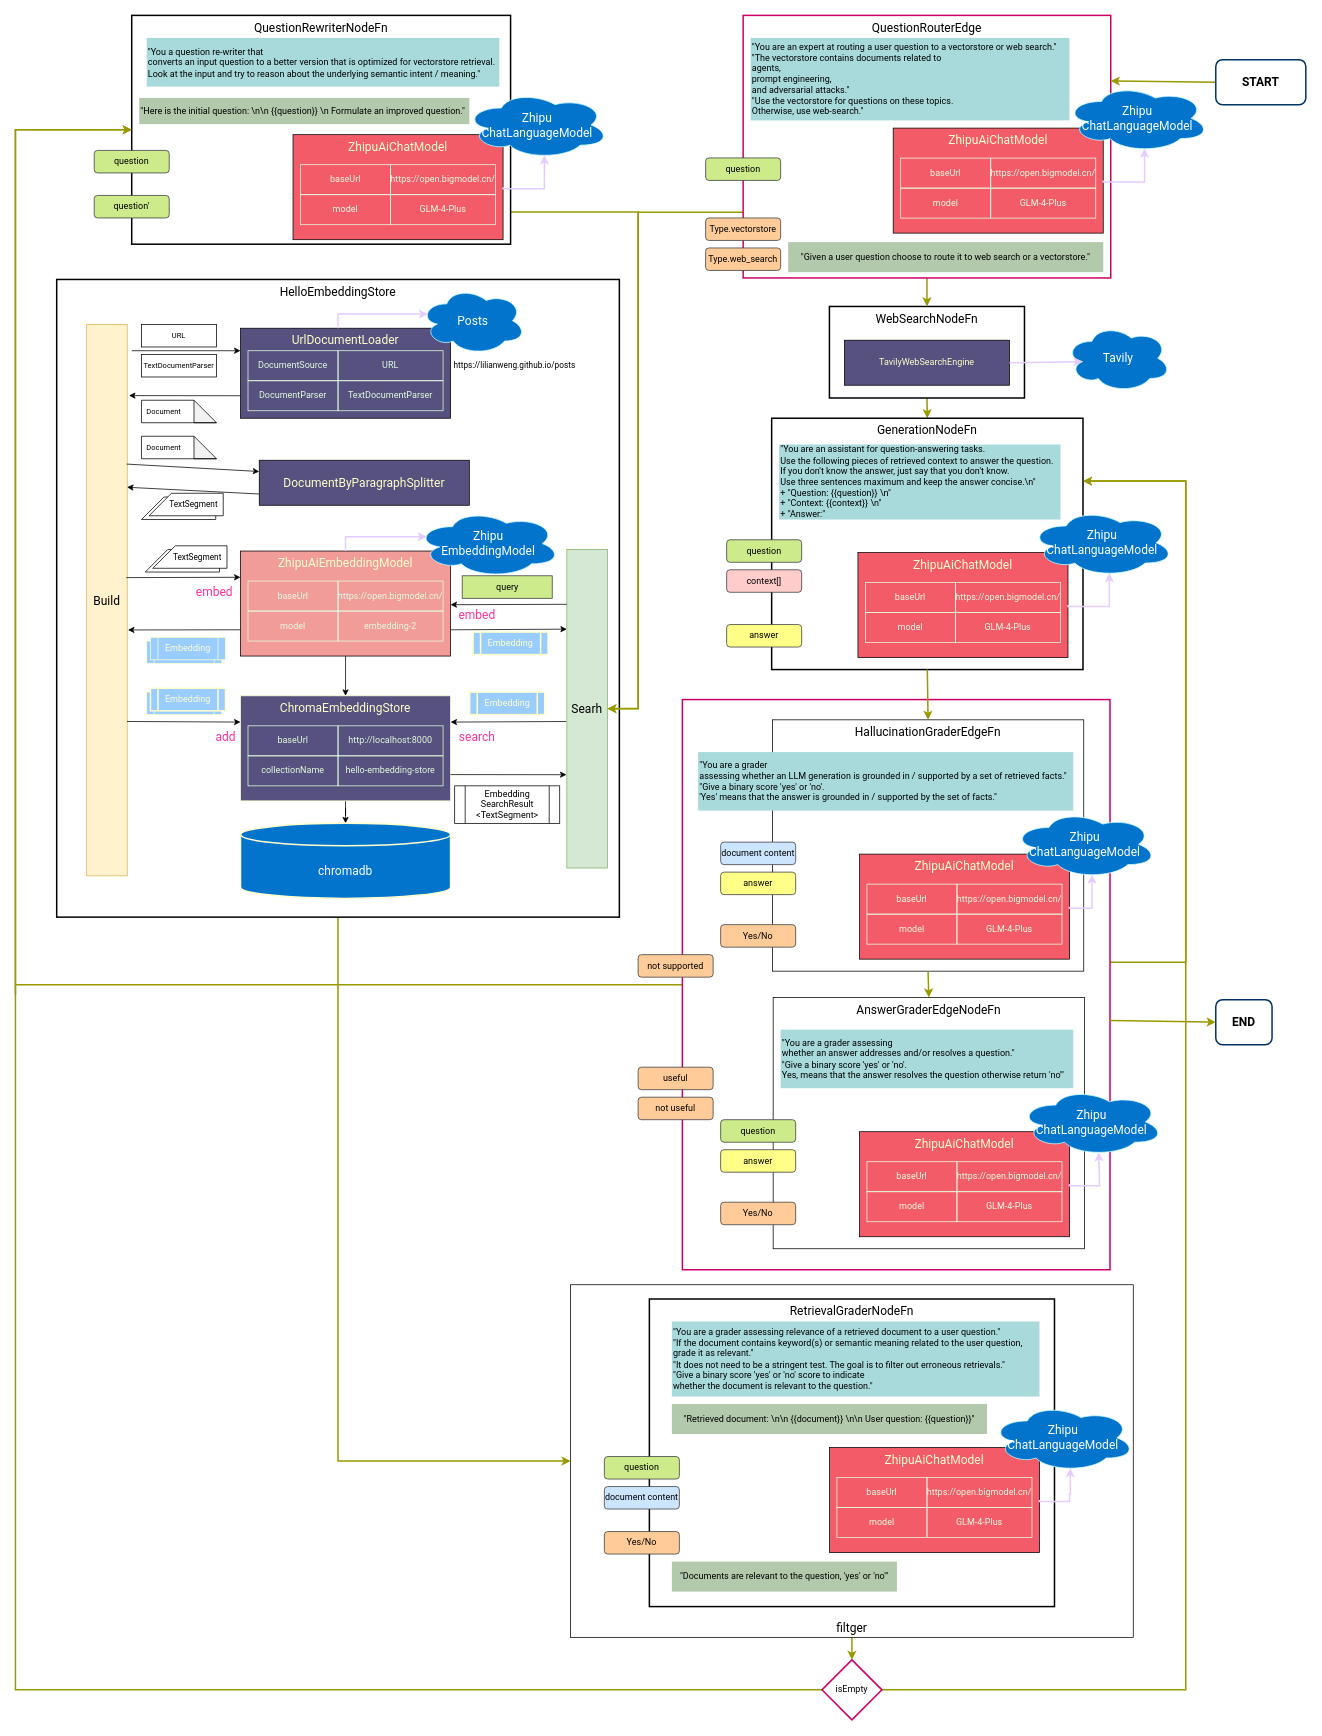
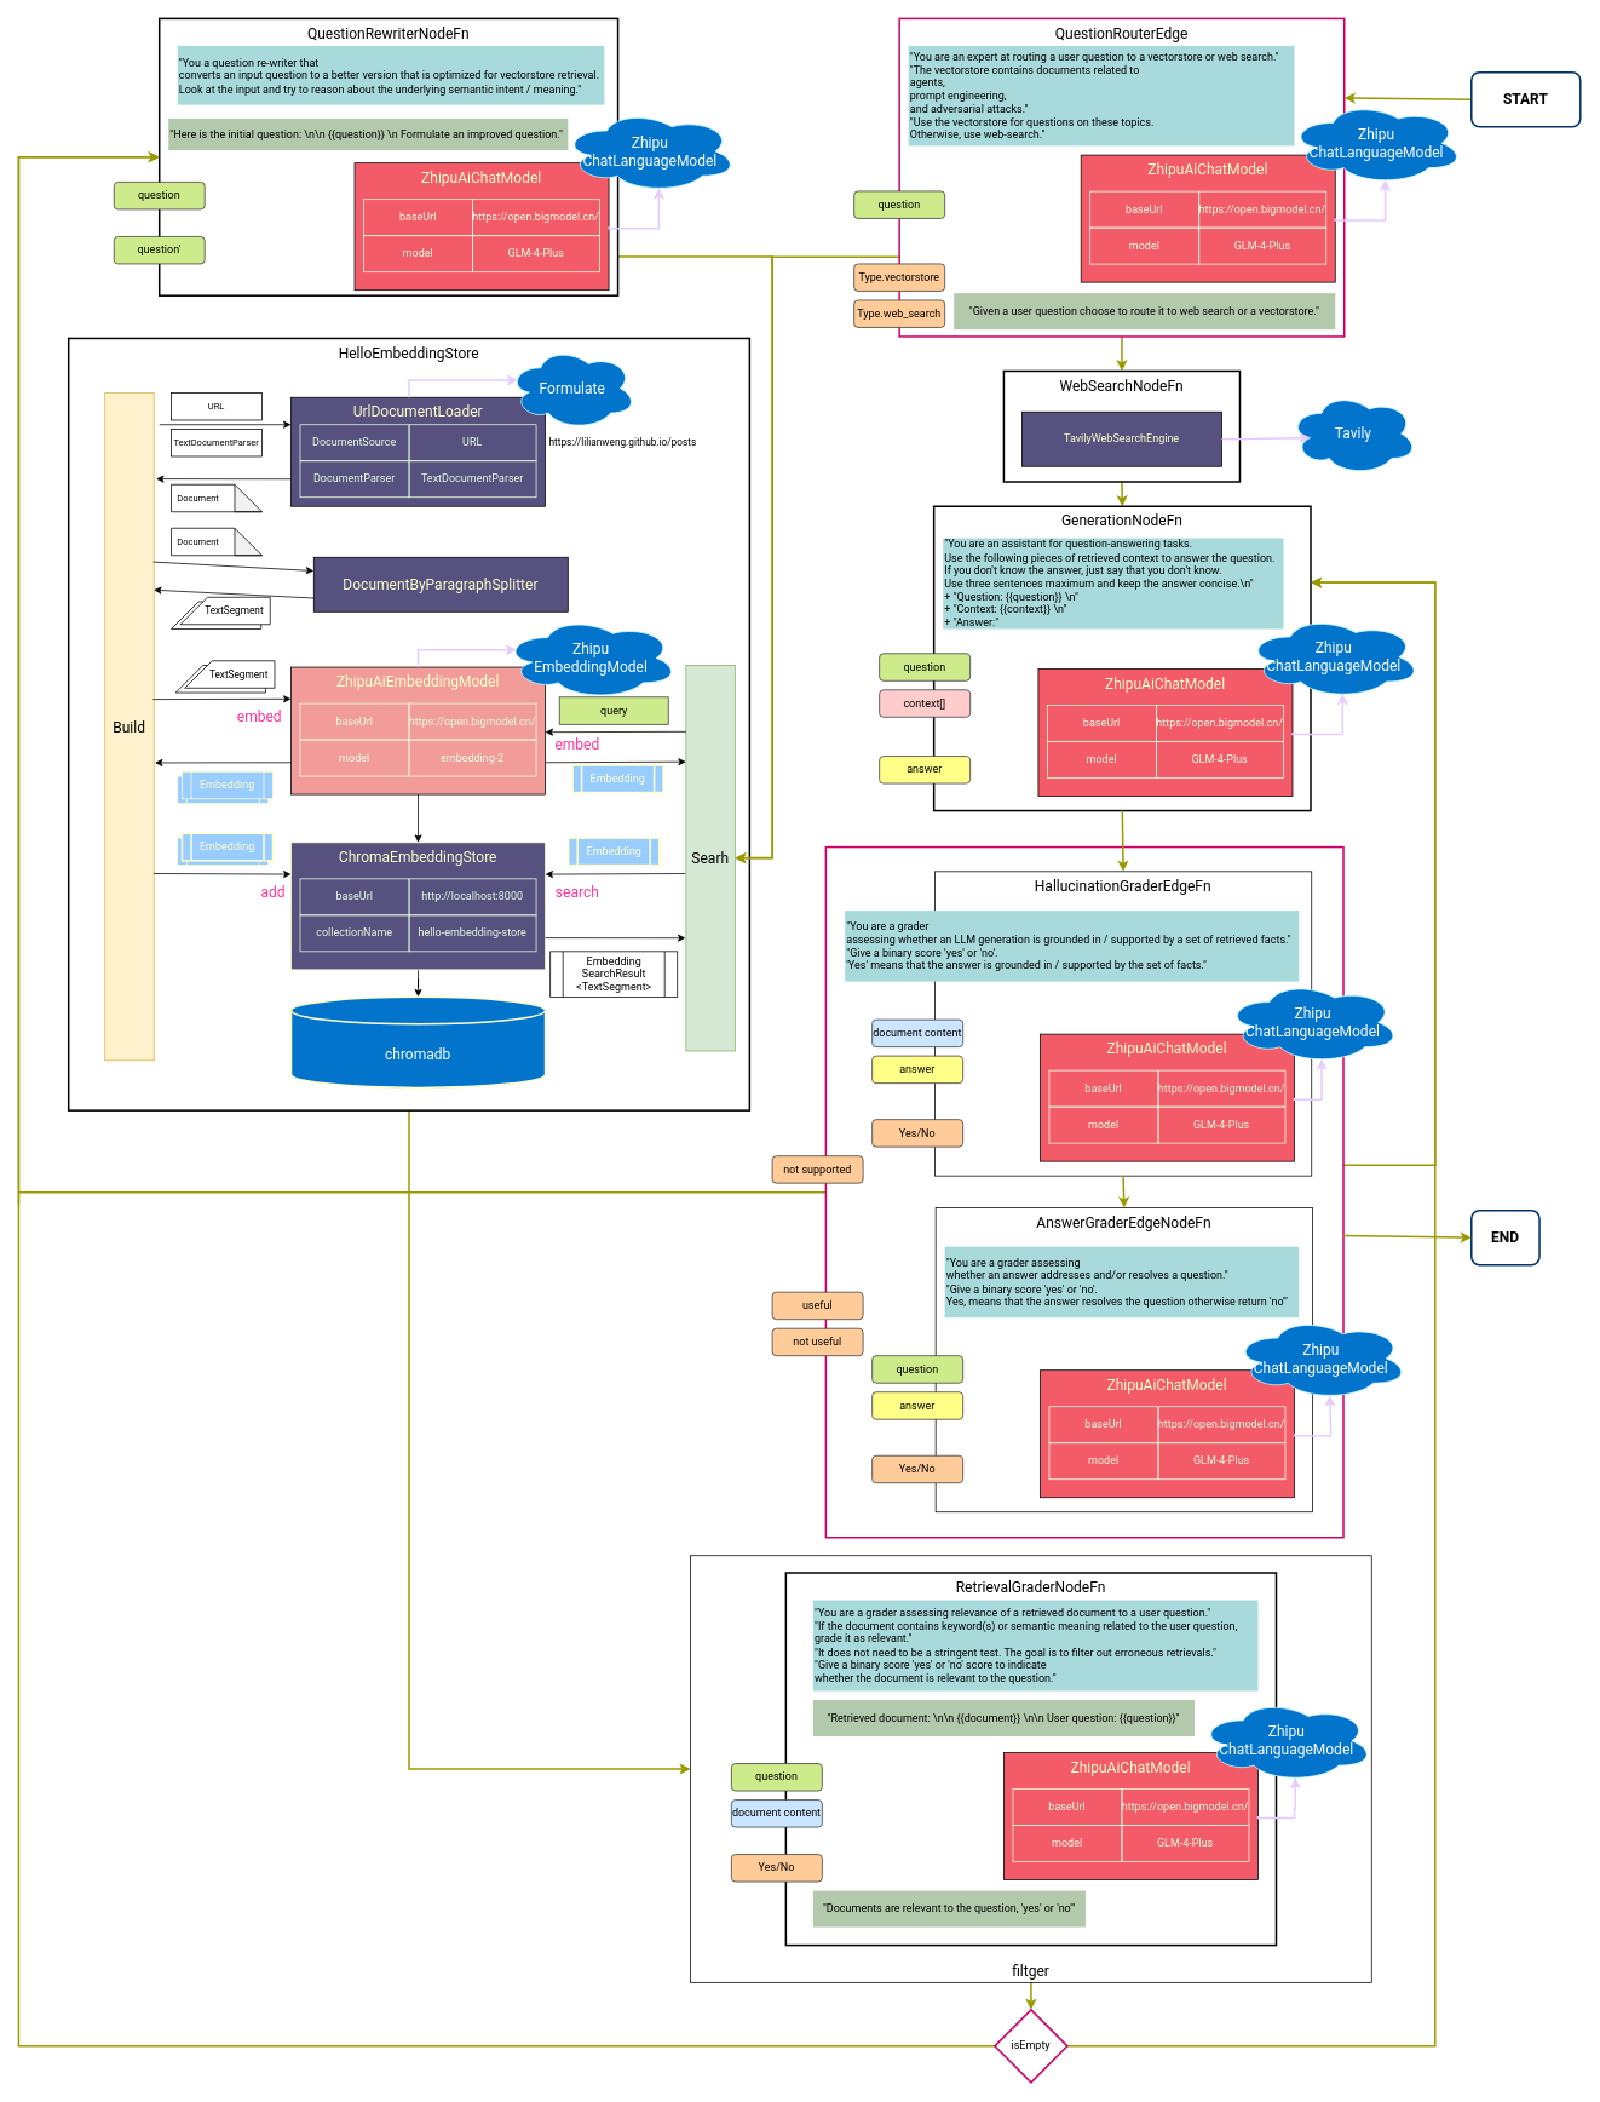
- <mxCell id="38" value="Posts" style="ellipse;shape=cloud;whiteSpace=wrap;html=1;fontFamily=Roboto;fillColor=#0274CC;fontColor=#FFFFFF;fontSize=16;strokeColor=#CCFFFF;" vertex="1" parent="1"><mxGeometry x="560" y="382" width="140" height="90" as="geometry" /></mxCell>
+ <mxCell id="38" value="Formulate" style="ellipse;shape=cloud;whiteSpace=wrap;html=1;fontFamily=Roboto;fillColor=#0274CC;fontColor=#FFFFFF;fontSize=16;strokeColor=#CCFFFF;" vertex="1" parent="1"><mxGeometry x="560" y="382" width="140" height="90" as="geometry" /></mxCell>
